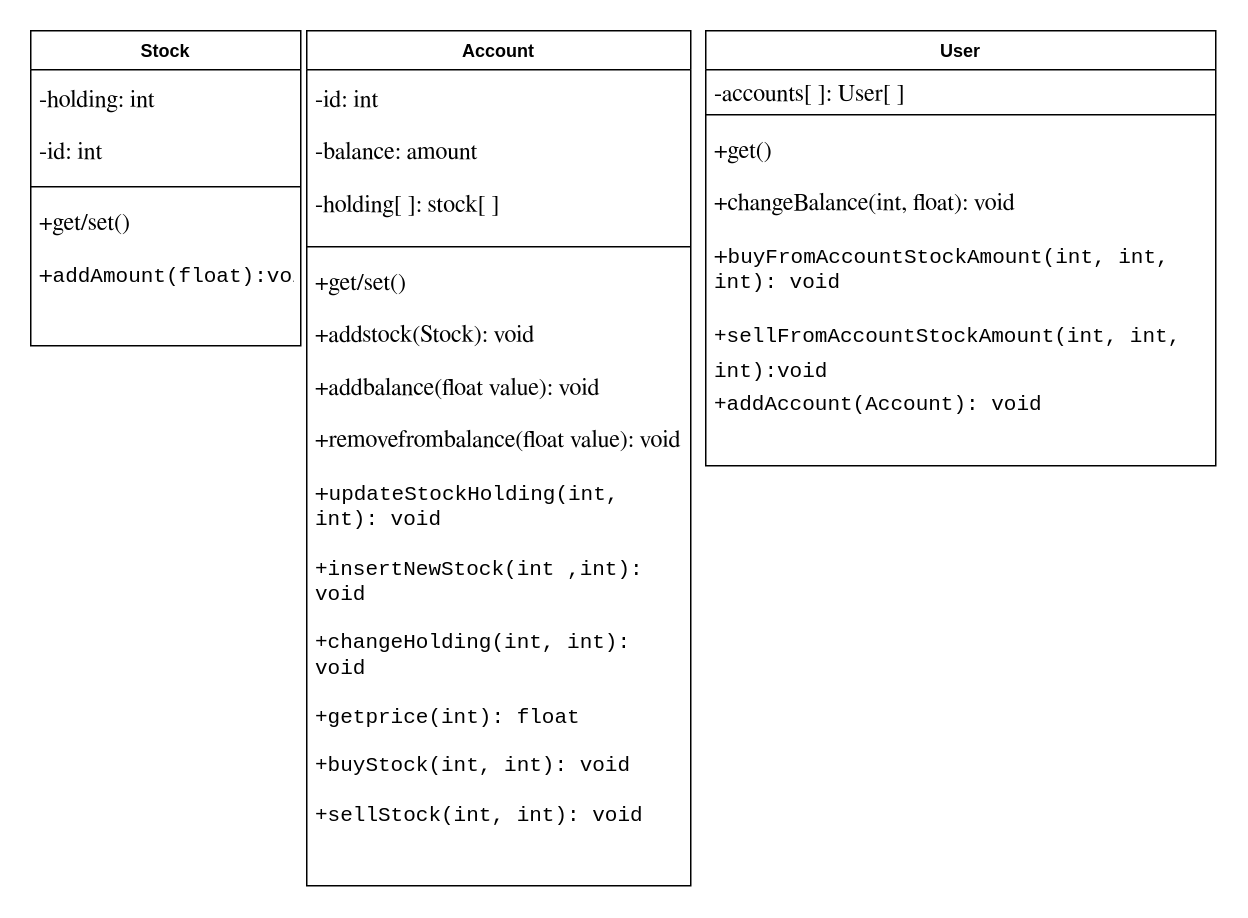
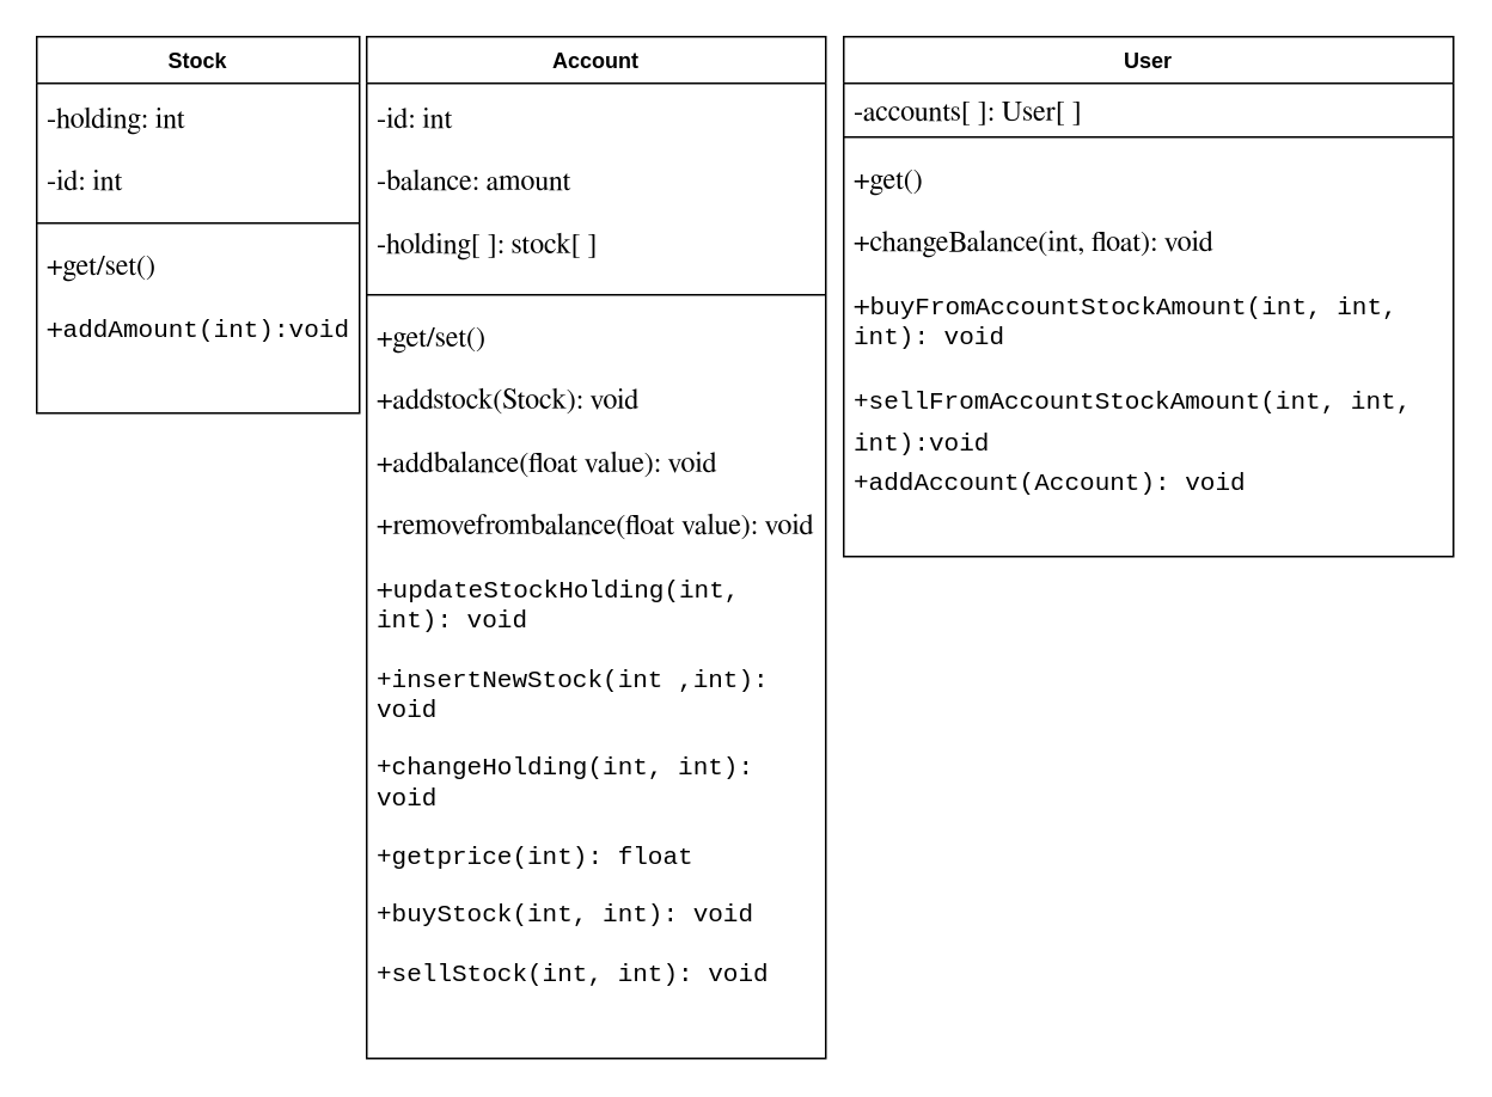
- <mxCell id="5" value="&lt;meta charset=&quot;utf-8&quot;&gt;&lt;p id=&quot;docs-internal-guid-5777485f-7fff-cf20-8ffb-2ee56ffb0585&quot; style=&quot;line-height:1.2;margin-top:2.85pt;margin-bottom:11.9pt;&quot; dir=&quot;ltr&quot;&gt;&lt;span style=&quot;font-size: 12pt; font-family: FreeSerif; color: rgb(0, 0, 0); background-color: transparent; font-weight: 400; font-style: normal; font-variant: normal; text-decoration: none; vertical-align: baseline;&quot;&gt;+get/set()&lt;/span&gt;&lt;/p&gt;&lt;span style=&quot;font-size: 12pt; font-family: FreeSerif; color: rgb(0, 0, 0); background-color: transparent; font-weight: 400; font-style: normal; font-variant: normal; text-decoration: none; vertical-align: baseline;&quot;&gt;+&lt;/span&gt;&lt;span style=&quot;font-size: 10.5pt; font-family: &amp;quot;Courier New&amp;quot;, monospace; color: rgb(0, 0, 0); background-color: transparent; font-weight: 400; font-style: normal; font-variant: normal; text-decoration: none; vertical-align: baseline;&quot;&gt;addAmount(float):void&lt;/span&gt;" style="text;strokeColor=none;fillColor=none;align=left;verticalAlign=top;spacingLeft=4;spacingRight=4;overflow=hidden;rotatable=0;points=[[0,0.5],[1,0.5]];portConstraint=eastwest;whiteSpace=wrap;html=1;" parent="2" vertex="1"><mxGeometry y="108" width="180" height="102" as="geometry" /></mxCell>
+ <mxCell id="5" value="&lt;meta charset=&quot;utf-8&quot;&gt;&lt;p id=&quot;docs-internal-guid-5777485f-7fff-cf20-8ffb-2ee56ffb0585&quot; style=&quot;line-height:1.2;margin-top:2.85pt;margin-bottom:11.9pt;&quot; dir=&quot;ltr&quot;&gt;&lt;span style=&quot;font-size: 12pt; font-family: FreeSerif; color: rgb(0, 0, 0); background-color: transparent; font-weight: 400; font-style: normal; font-variant: normal; text-decoration: none; vertical-align: baseline;&quot;&gt;+get/set()&lt;/span&gt;&lt;/p&gt;&lt;span style=&quot;font-size: 12pt; font-family: FreeSerif; color: rgb(0, 0, 0); background-color: transparent; font-weight: 400; font-style: normal; font-variant: normal; text-decoration: none; vertical-align: baseline;&quot;&gt;+&lt;/span&gt;&lt;span style=&quot;font-size: 10.5pt; font-family: &amp;quot;Courier New&amp;quot;, monospace; color: rgb(0, 0, 0); background-color: transparent; font-weight: 400; font-style: normal; font-variant: normal; text-decoration: none; vertical-align: baseline;&quot;&gt;addAmount(int):void&lt;/span&gt;" style="text;strokeColor=none;fillColor=none;align=left;verticalAlign=top;spacingLeft=4;spacingRight=4;overflow=hidden;rotatable=0;points=[[0,0.5],[1,0.5]];portConstraint=eastwest;whiteSpace=wrap;html=1;" parent="2" vertex="1"><mxGeometry y="108" width="180" height="102" as="geometry" /></mxCell>
